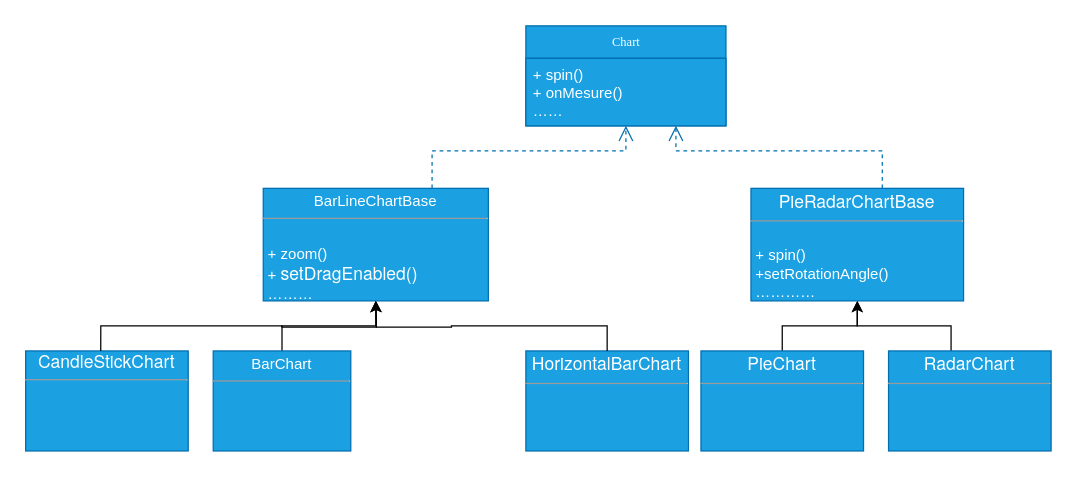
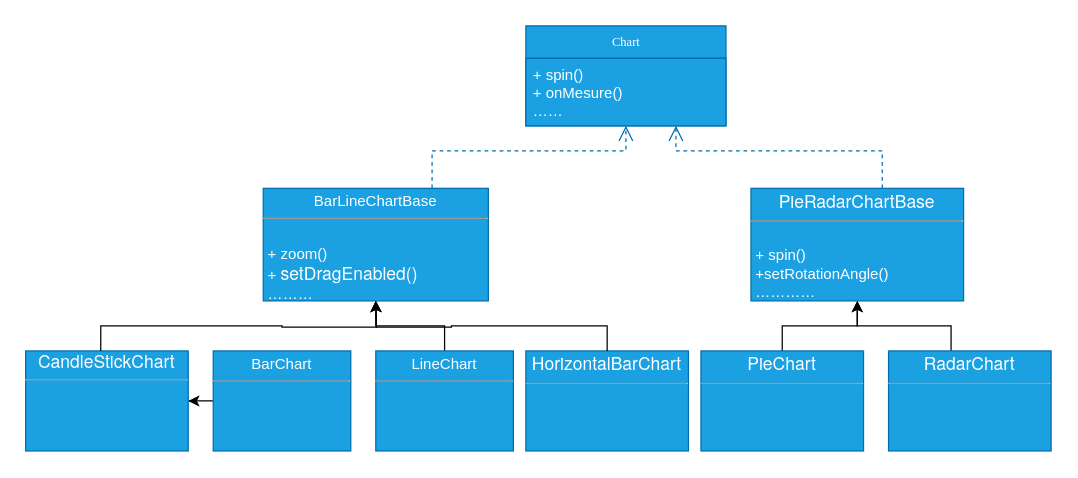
- <mxCell id="8" value="" style="edgeStyle=orthogonalEdgeStyle;rounded=0;orthogonalLoop=1;jettySize=auto;html=1;" edge="1" parent="1" source="9" target="5"><mxGeometry relative="1" as="geometry" /></mxCell>
+ <mxCell id="8" value="" style="edgeStyle=orthogonalEdgeStyle;rounded=0;orthogonalLoop=1;jettySize=auto;html=1;" edge="1" parent="1" source="9" target="11"><mxGeometry relative="1" as="geometry" /></mxCell>
+ <mxCell id="12" value="" style="edgeStyle=orthogonalEdgeStyle;rounded=0;orthogonalLoop=1;jettySize=auto;html=1;" edge="1" parent="1" source="13" target="5"><mxGeometry relative="1" as="geometry" /></mxCell>
+ <mxCell id="13" value="&lt;p style=&quot;margin: 0px ; margin-top: 4px ; text-align: center&quot;&gt;LineChart&lt;br&gt;&lt;/p&gt;&lt;hr size=&quot;1&quot;&gt;&lt;p style=&quot;margin: 0px ; margin-left: 4px&quot;&gt;&lt;br&gt;&lt;/p&gt;" style="verticalAlign=top;align=left;overflow=fill;fontSize=12;fontFamily=Helvetica;html=1;rounded=0;shadow=0;comic=0;labelBackgroundColor=none;strokeWidth=1;fillColor=#1ba1e2;strokeColor=#006EAF;fontColor=#ffffff;" vertex="1" parent="1"><mxGeometry x="300" y="280" width="110" height="80" as="geometry" /></mxCell>
